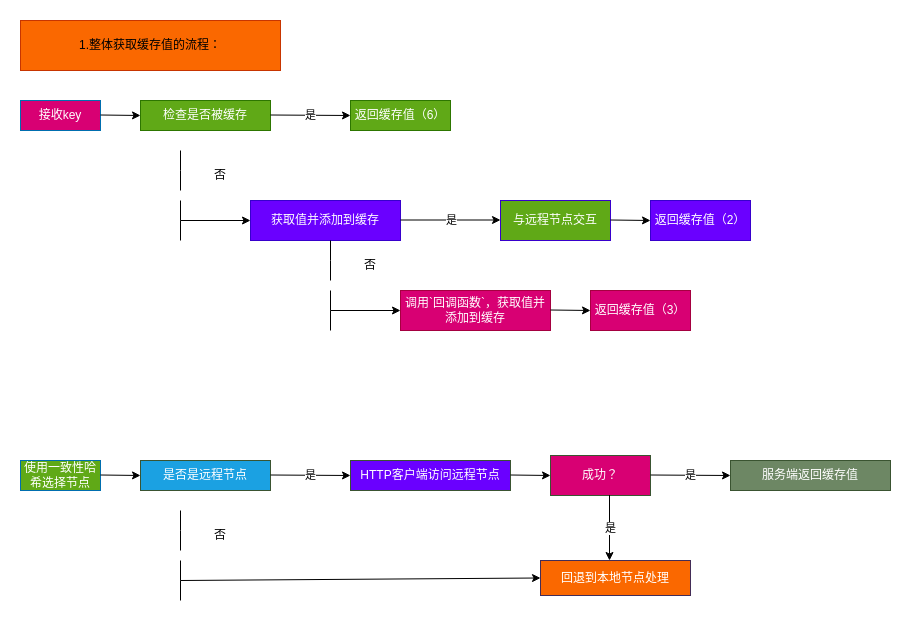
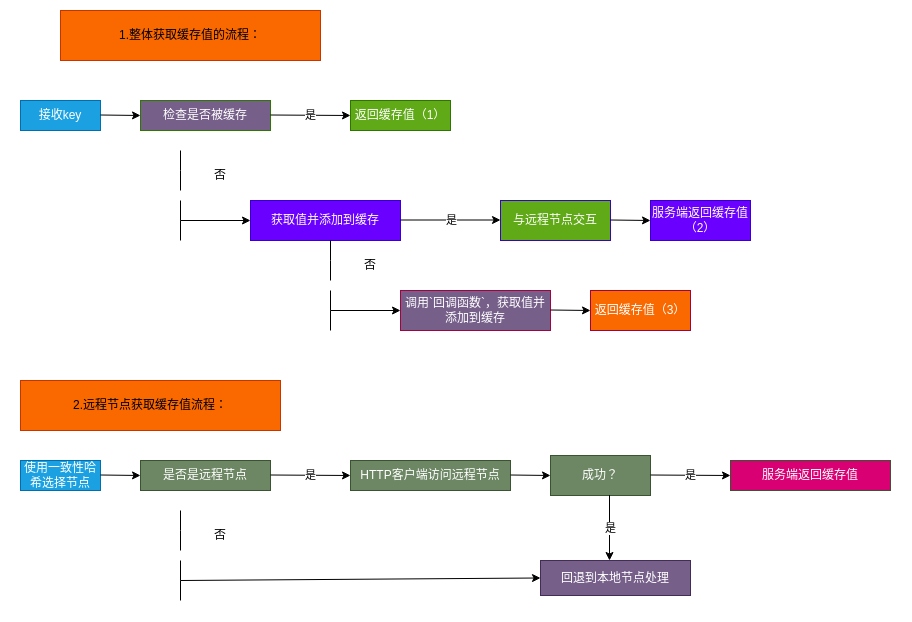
- <mxCell id="25" value="1.整体获取缓存值的流程：" style="text;html=1;strokeColor=#C73500;fillColor=#fa6800;align=center;verticalAlign=middle;whiteSpace=wrap;rounded=0;fontColor=#000000;" vertex="1" parent="1"><mxGeometry x="20" y="20" width="260" height="50" as="geometry" /></mxCell>
+ <mxCell id="25" value="1.整体获取缓存值的流程：" style="text;html=1;strokeColor=#C73500;fillColor=#fa6800;align=center;verticalAlign=middle;whiteSpace=wrap;rounded=0;fontColor=#000000;" vertex="1" parent="1"><mxGeometry x="60" y="10" width="260" height="50" as="geometry" /></mxCell>
- <mxCell id="2" value="接收key" style="rounded=0;whiteSpace=wrap;html=1;fillColor=#d80073;fontColor=#ffffff;strokeColor=#006EAF;" vertex="1" parent="1"><mxGeometry x="20" y="100" width="80" height="30" as="geometry" /></mxCell>
+ <mxCell id="2" value="接收key" style="rounded=0;whiteSpace=wrap;html=1;fillColor=#1ba1e2;fontColor=#ffffff;strokeColor=#006EAF;" vertex="1" parent="1"><mxGeometry x="20" y="100" width="80" height="30" as="geometry" /></mxCell>
- <mxCell id="3" value="检查是否被缓存" style="rounded=0;whiteSpace=wrap;html=1;fillColor=#60a917;fontColor=#ffffff;strokeColor=#2D7600;" vertex="1" parent="1"><mxGeometry x="140" y="100" width="130" height="30" as="geometry" /></mxCell>
+ <mxCell id="3" value="检查是否被缓存" style="rounded=0;whiteSpace=wrap;html=1;fillColor=#76608a;fontColor=#ffffff;strokeColor=#2D7600;" vertex="1" parent="1"><mxGeometry x="140" y="100" width="130" height="30" as="geometry" /></mxCell>
- <mxCell id="4" value="返回缓存值（6）" style="rounded=0;whiteSpace=wrap;html=1;fillColor=#60a917;fontColor=#ffffff;strokeColor=#2D7600;" vertex="1" parent="1"><mxGeometry x="350" y="100" width="100" height="30" as="geometry" /></mxCell>
+ <mxCell id="4" value="返回缓存值（1）" style="rounded=0;whiteSpace=wrap;html=1;fillColor=#60a917;fontColor=#ffffff;strokeColor=#2D7600;" vertex="1" parent="1"><mxGeometry x="350" y="100" width="100" height="30" as="geometry" /></mxCell>
- <mxCell id="17" value="返回缓存值（2）" style="rounded=0;whiteSpace=wrap;html=1;fillColor=#6a00ff;fontColor=#ffffff;strokeColor=#3700CC;" vertex="1" parent="1"><mxGeometry x="650" y="200" width="100" height="40" as="geometry" /></mxCell>
+ <mxCell id="17" value="服务端返回缓存值（2）" style="rounded=0;whiteSpace=wrap;html=1;fillColor=#6a00ff;fontColor=#ffffff;strokeColor=#3700CC;" vertex="1" parent="1"><mxGeometry x="650" y="200" width="100" height="40" as="geometry" /></mxCell>
- <mxCell id="22" value="调用`回调函数`，获取值并添加到缓存" style="rounded=0;whiteSpace=wrap;html=1;fillColor=#d80073;fontColor=#ffffff;strokeColor=#A50040;" vertex="1" parent="1"><mxGeometry x="400" y="290" width="150" height="40" as="geometry" /></mxCell>
+ <mxCell id="22" value="调用`回调函数`，获取值并添加到缓存" style="rounded=0;whiteSpace=wrap;html=1;fillColor=#76608a;fontColor=#ffffff;strokeColor=#A50040;" vertex="1" parent="1"><mxGeometry x="400" y="290" width="150" height="40" as="geometry" /></mxCell>
- <mxCell id="24" value="返回缓存值（3）" style="rounded=0;whiteSpace=wrap;html=1;fillColor=#d80073;fontColor=#ffffff;strokeColor=#A50040;" vertex="1" parent="1"><mxGeometry x="590" y="290" width="100" height="40" as="geometry" /></mxCell>
+ <mxCell id="24" value="返回缓存值（3）" style="rounded=0;whiteSpace=wrap;html=1;fillColor=#fa6800;fontColor=#ffffff;strokeColor=#A50040;" vertex="1" parent="1"><mxGeometry x="590" y="290" width="100" height="40" as="geometry" /></mxCell>
+ <mxCell id="26" value="2.远程节点获取缓存值流程：" style="text;html=1;strokeColor=#C73500;fillColor=#fa6800;align=center;verticalAlign=middle;whiteSpace=wrap;rounded=0;fontColor=#000000;" vertex="1" parent="1"><mxGeometry x="20" y="380" width="260" height="50" as="geometry" /></mxCell>
- <mxCell id="27" value="使用一致性哈希选择节点" style="rounded=0;whiteSpace=wrap;html=1;fillColor=#60a917;fontColor=#ffffff;strokeColor=#006EAF;" vertex="1" parent="1"><mxGeometry x="20" y="460" width="80" height="30" as="geometry" /></mxCell>
+ <mxCell id="27" value="使用一致性哈希选择节点" style="rounded=0;whiteSpace=wrap;html=1;fillColor=#1ba1e2;fontColor=#ffffff;strokeColor=#006EAF;" vertex="1" parent="1"><mxGeometry x="20" y="460" width="80" height="30" as="geometry" /></mxCell>
- <mxCell id="28" value="是否是远程节点" style="rounded=0;whiteSpace=wrap;html=1;fillColor=#1ba1e2;strokeColor=#3A5431;fontColor=#ffffff;" vertex="1" parent="1"><mxGeometry x="140" y="460" width="130" height="30" as="geometry" /></mxCell>
+ <mxCell id="28" value="是否是远程节点" style="rounded=0;whiteSpace=wrap;html=1;fillColor=#6d8764;strokeColor=#3A5431;fontColor=#ffffff;" vertex="1" parent="1"><mxGeometry x="140" y="460" width="130" height="30" as="geometry" /></mxCell>
- <mxCell id="29" value="HTTP客户端访问远程节点" style="rounded=0;whiteSpace=wrap;html=1;fillColor=#6a00ff;fontColor=#ffffff;strokeColor=#3A5431;" vertex="1" parent="1"><mxGeometry x="350" y="460" width="160" height="30" as="geometry" /></mxCell>
+ <mxCell id="29" value="HTTP客户端访问远程节点" style="rounded=0;whiteSpace=wrap;html=1;fillColor=#6d8764;fontColor=#ffffff;strokeColor=#3A5431;" vertex="1" parent="1"><mxGeometry x="350" y="460" width="160" height="30" as="geometry" /></mxCell>
- <mxCell id="39" value="成功？" style="rounded=0;whiteSpace=wrap;html=1;fillColor=#d80073;fontColor=#ffffff;strokeColor=#3A5431;" vertex="1" parent="1"><mxGeometry x="550" y="455" width="100" height="40" as="geometry" /></mxCell>
+ <mxCell id="39" value="成功？" style="rounded=0;whiteSpace=wrap;html=1;fillColor=#6d8764;fontColor=#ffffff;strokeColor=#3A5431;" vertex="1" parent="1"><mxGeometry x="550" y="455" width="100" height="40" as="geometry" /></mxCell>
- <mxCell id="40" value="服务端返回缓存值" style="rounded=0;whiteSpace=wrap;html=1;fillColor=#6d8764;fontColor=#ffffff;strokeColor=#3A5431;" vertex="1" parent="1"><mxGeometry x="730" y="460" width="160" height="30" as="geometry" /></mxCell>
+ <mxCell id="40" value="服务端返回缓存值" style="rounded=0;whiteSpace=wrap;html=1;fillColor=#d80073;fontColor=#ffffff;strokeColor=#3A5431;" vertex="1" parent="1"><mxGeometry x="730" y="460" width="160" height="30" as="geometry" /></mxCell>
- <mxCell id="37" value="回退到本地节点处理" style="rounded=0;whiteSpace=wrap;html=1;fillColor=#fa6800;fontColor=#ffffff;strokeColor=#432D57;" vertex="1" parent="1"><mxGeometry x="540" y="560" width="150" height="35" as="geometry" /></mxCell>
+ <mxCell id="37" value="回退到本地节点处理" style="rounded=0;whiteSpace=wrap;html=1;fillColor=#76608a;fontColor=#ffffff;strokeColor=#432D57;" vertex="1" parent="1"><mxGeometry x="540" y="560" width="150" height="35" as="geometry" /></mxCell>
